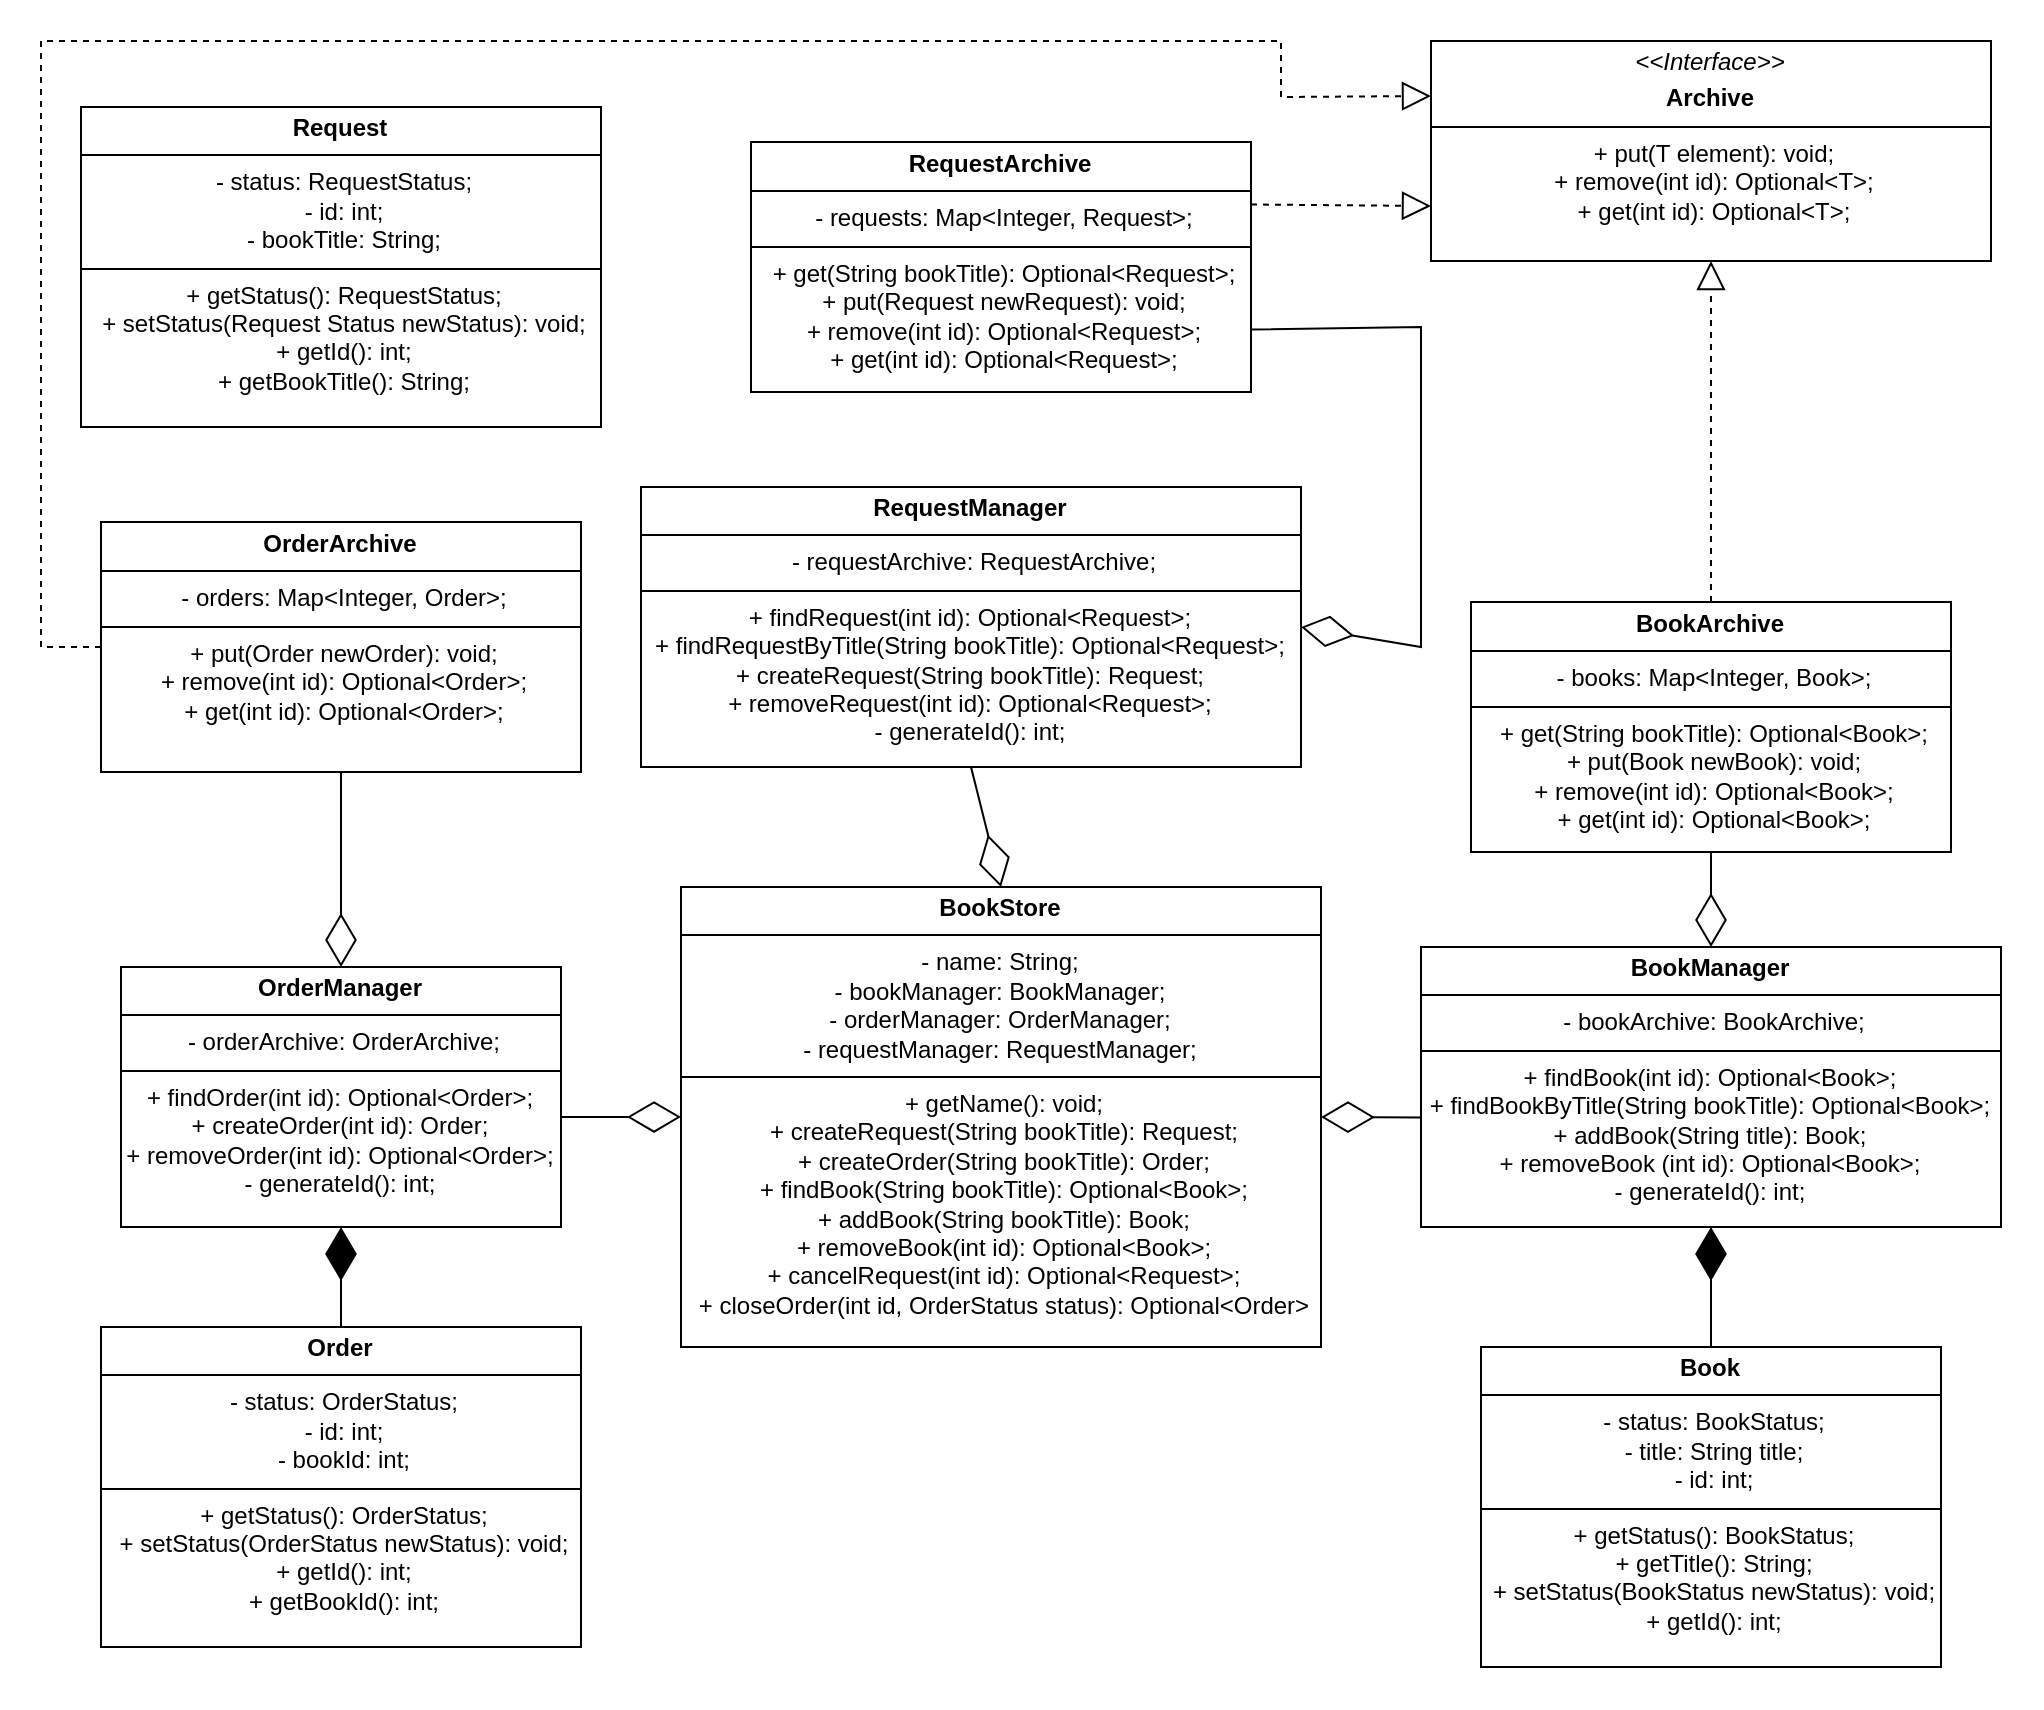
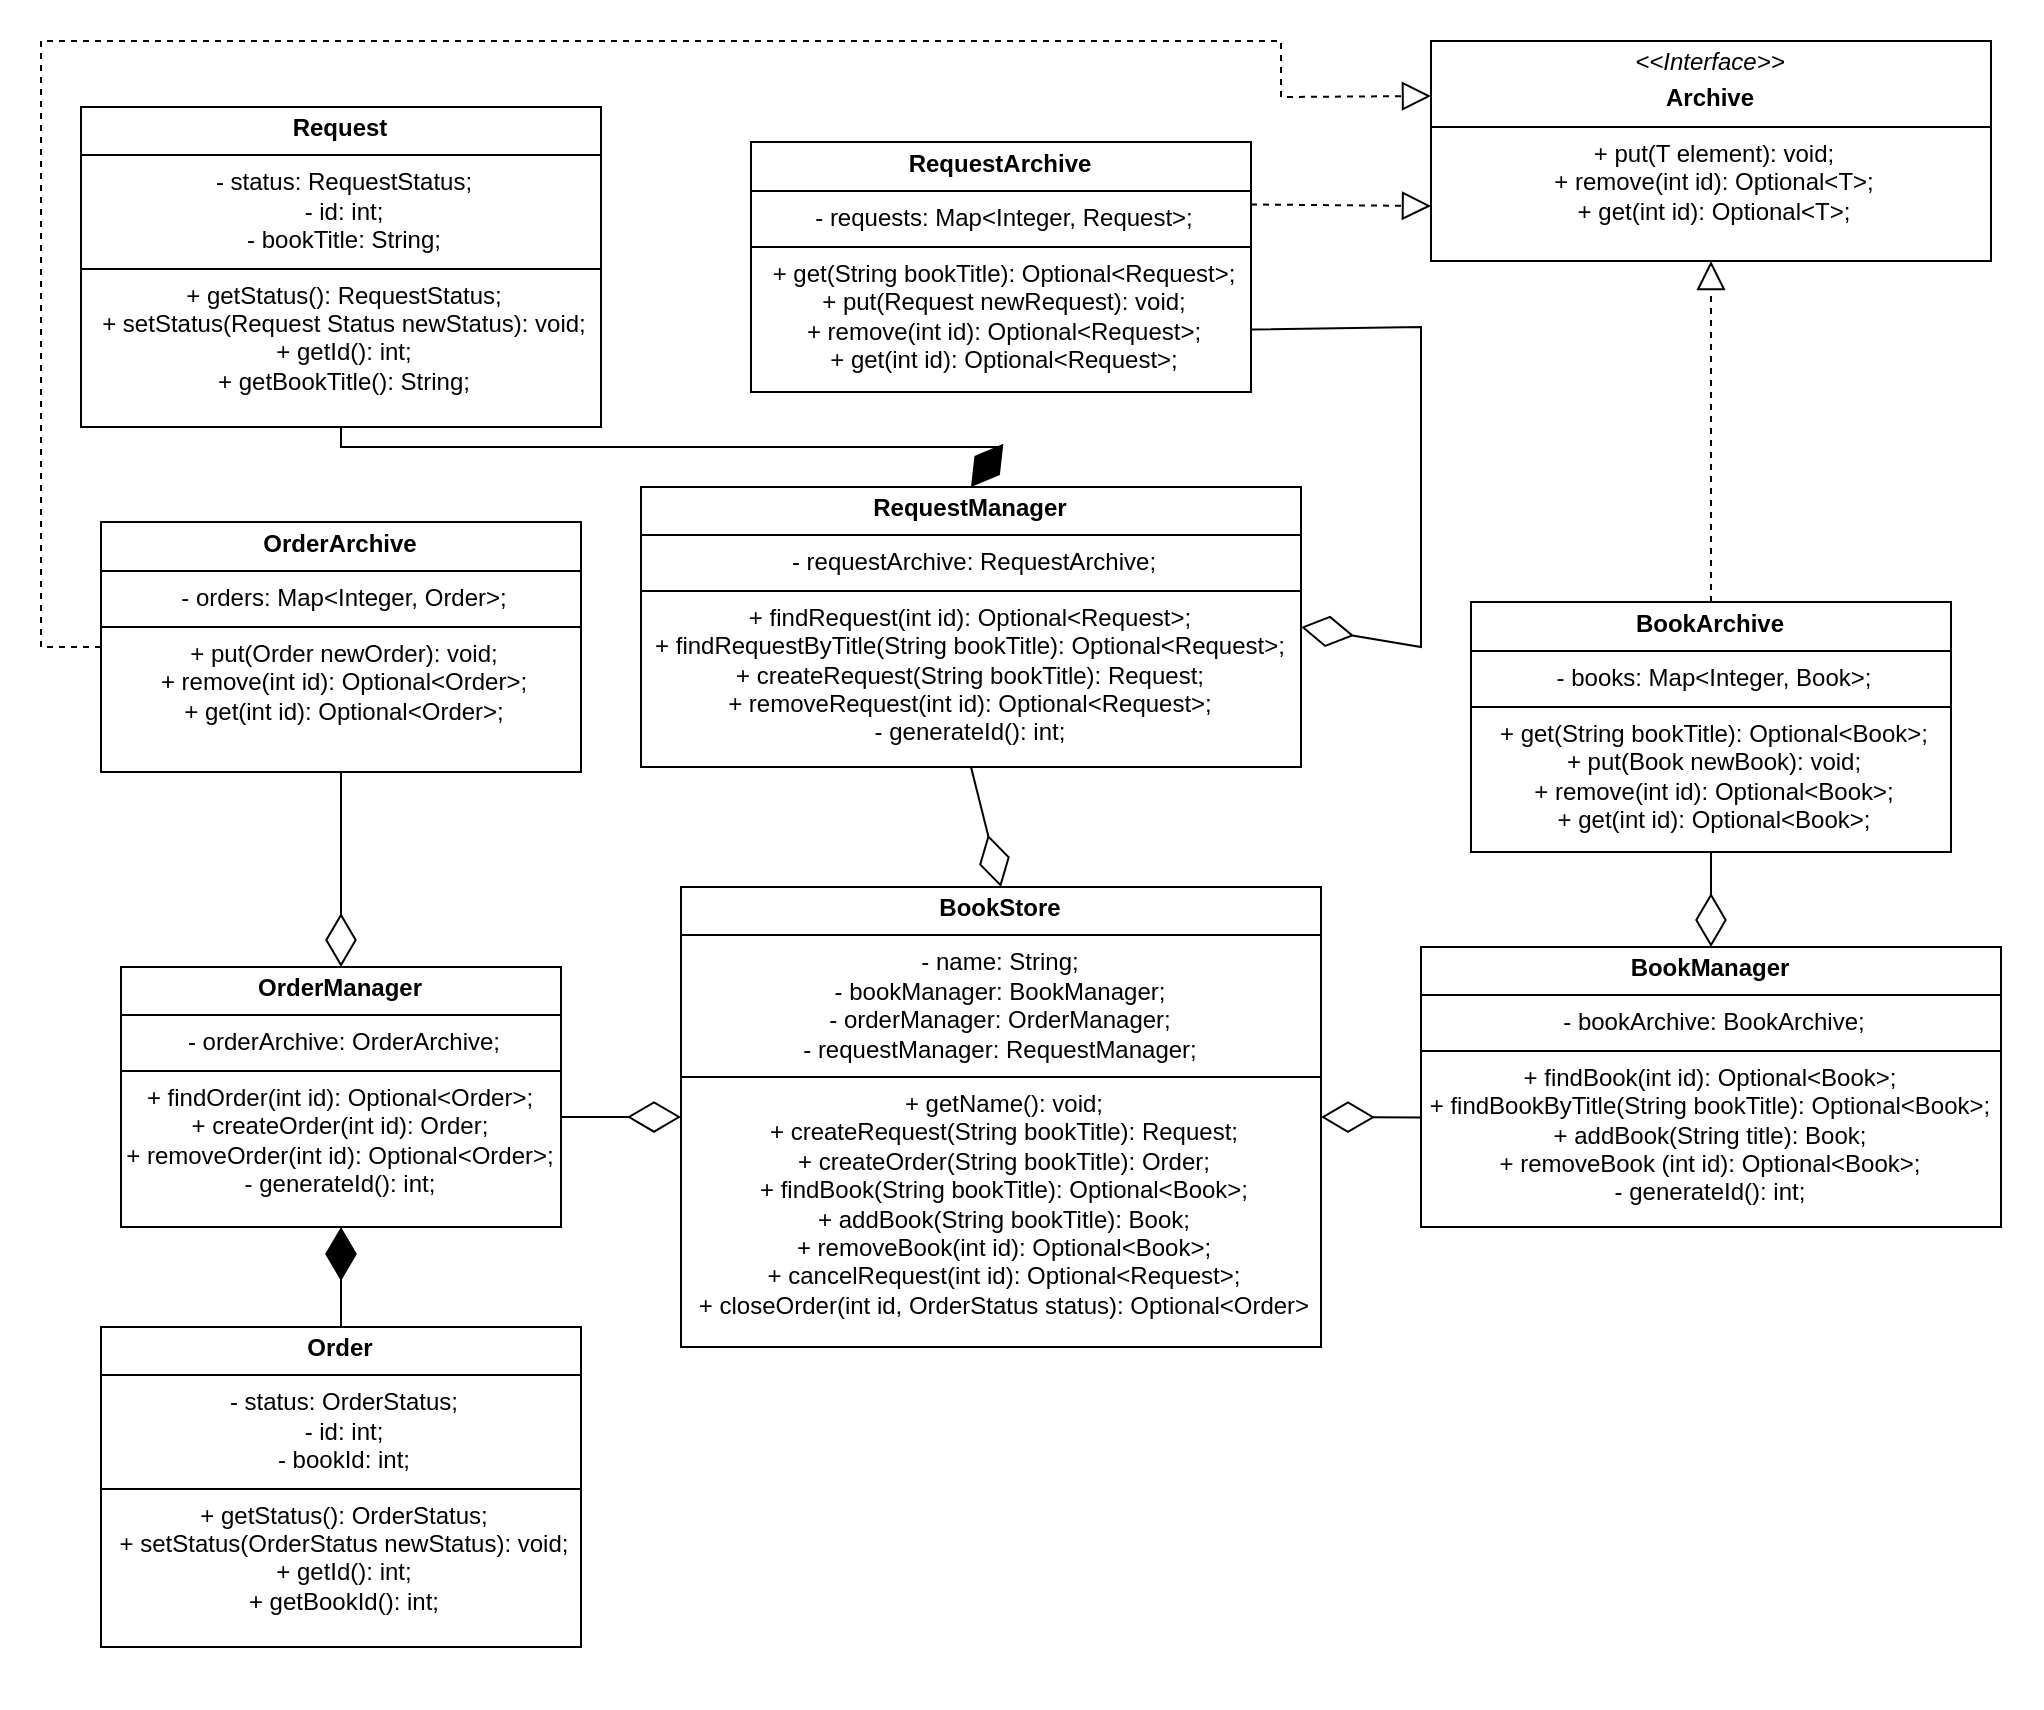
+ <mxCell id="14" value="" style="endArrow=diamondThin;endFill=1;endSize=24;html=1;rounded=0;entryX=0.5;entryY=0;entryDx=0;entryDy=0;exitX=0.5;exitY=1;exitDx=0;exitDy=0;" edge="1" parent="1" source="13" target="5"><mxGeometry width="160" relative="1" as="geometry"><mxPoint x="470" y="383" as="sourcePoint" /><mxPoint x="630" y="383" as="targetPoint" /><Array as="points"><mxPoint x="170" y="223" /><mxPoint x="500" y="223" /></Array></mxGeometry></mxCell>
- <mxCell id="11" value="" style="endArrow=diamondThin;endFill=1;endSize=24;html=1;rounded=0;entryX=0.5;entryY=1;entryDx=0;entryDy=0;exitX=0.5;exitY=0;exitDx=0;exitDy=0;" edge="1" parent="1" source="9" target="4"><mxGeometry width="160" relative="1" as="geometry"><mxPoint x="860" y="523" as="sourcePoint" /><mxPoint x="1020" y="523" as="targetPoint" /></mxGeometry></mxCell>
- <mxCell id="9" value="&lt;p style=&quot;margin: 4px 0px 0px;&quot;&gt;&lt;b&gt;Book&lt;/b&gt;&lt;/p&gt;&lt;hr style=&quot;border-style:solid;&quot; size=&quot;1&quot;&gt;&lt;p style=&quot;margin:0px;margin-left:4px;&quot;&gt;- status: BookStatus;&lt;/p&gt;&lt;p style=&quot;margin:0px;margin-left:4px;&quot;&gt;- title: String title;&lt;br&gt;&lt;/p&gt;&lt;p style=&quot;margin:0px;margin-left:4px;&quot;&gt;- id: int;&lt;br&gt;&lt;/p&gt;&lt;hr style=&quot;border-style:solid;&quot; size=&quot;1&quot;&gt;&lt;p style=&quot;margin:0px;margin-left:4px;&quot;&gt;+ getStatus(): BookStatus;&lt;/p&gt;&lt;p style=&quot;margin:0px;margin-left:4px;&quot;&gt;+ getTitle(): String;&lt;/p&gt;&lt;p style=&quot;margin:0px;margin-left:4px;&quot;&gt;+ setStatus(BookStatus newStatus): void;&lt;br&gt;+ getId(): int;&lt;/p&gt;" style="verticalAlign=top;align=center;overflow=fill;html=1;whiteSpace=wrap;" vertex="1" parent="1"><mxGeometry x="740" y="673" width="230" height="160" as="geometry" /></mxCell>
